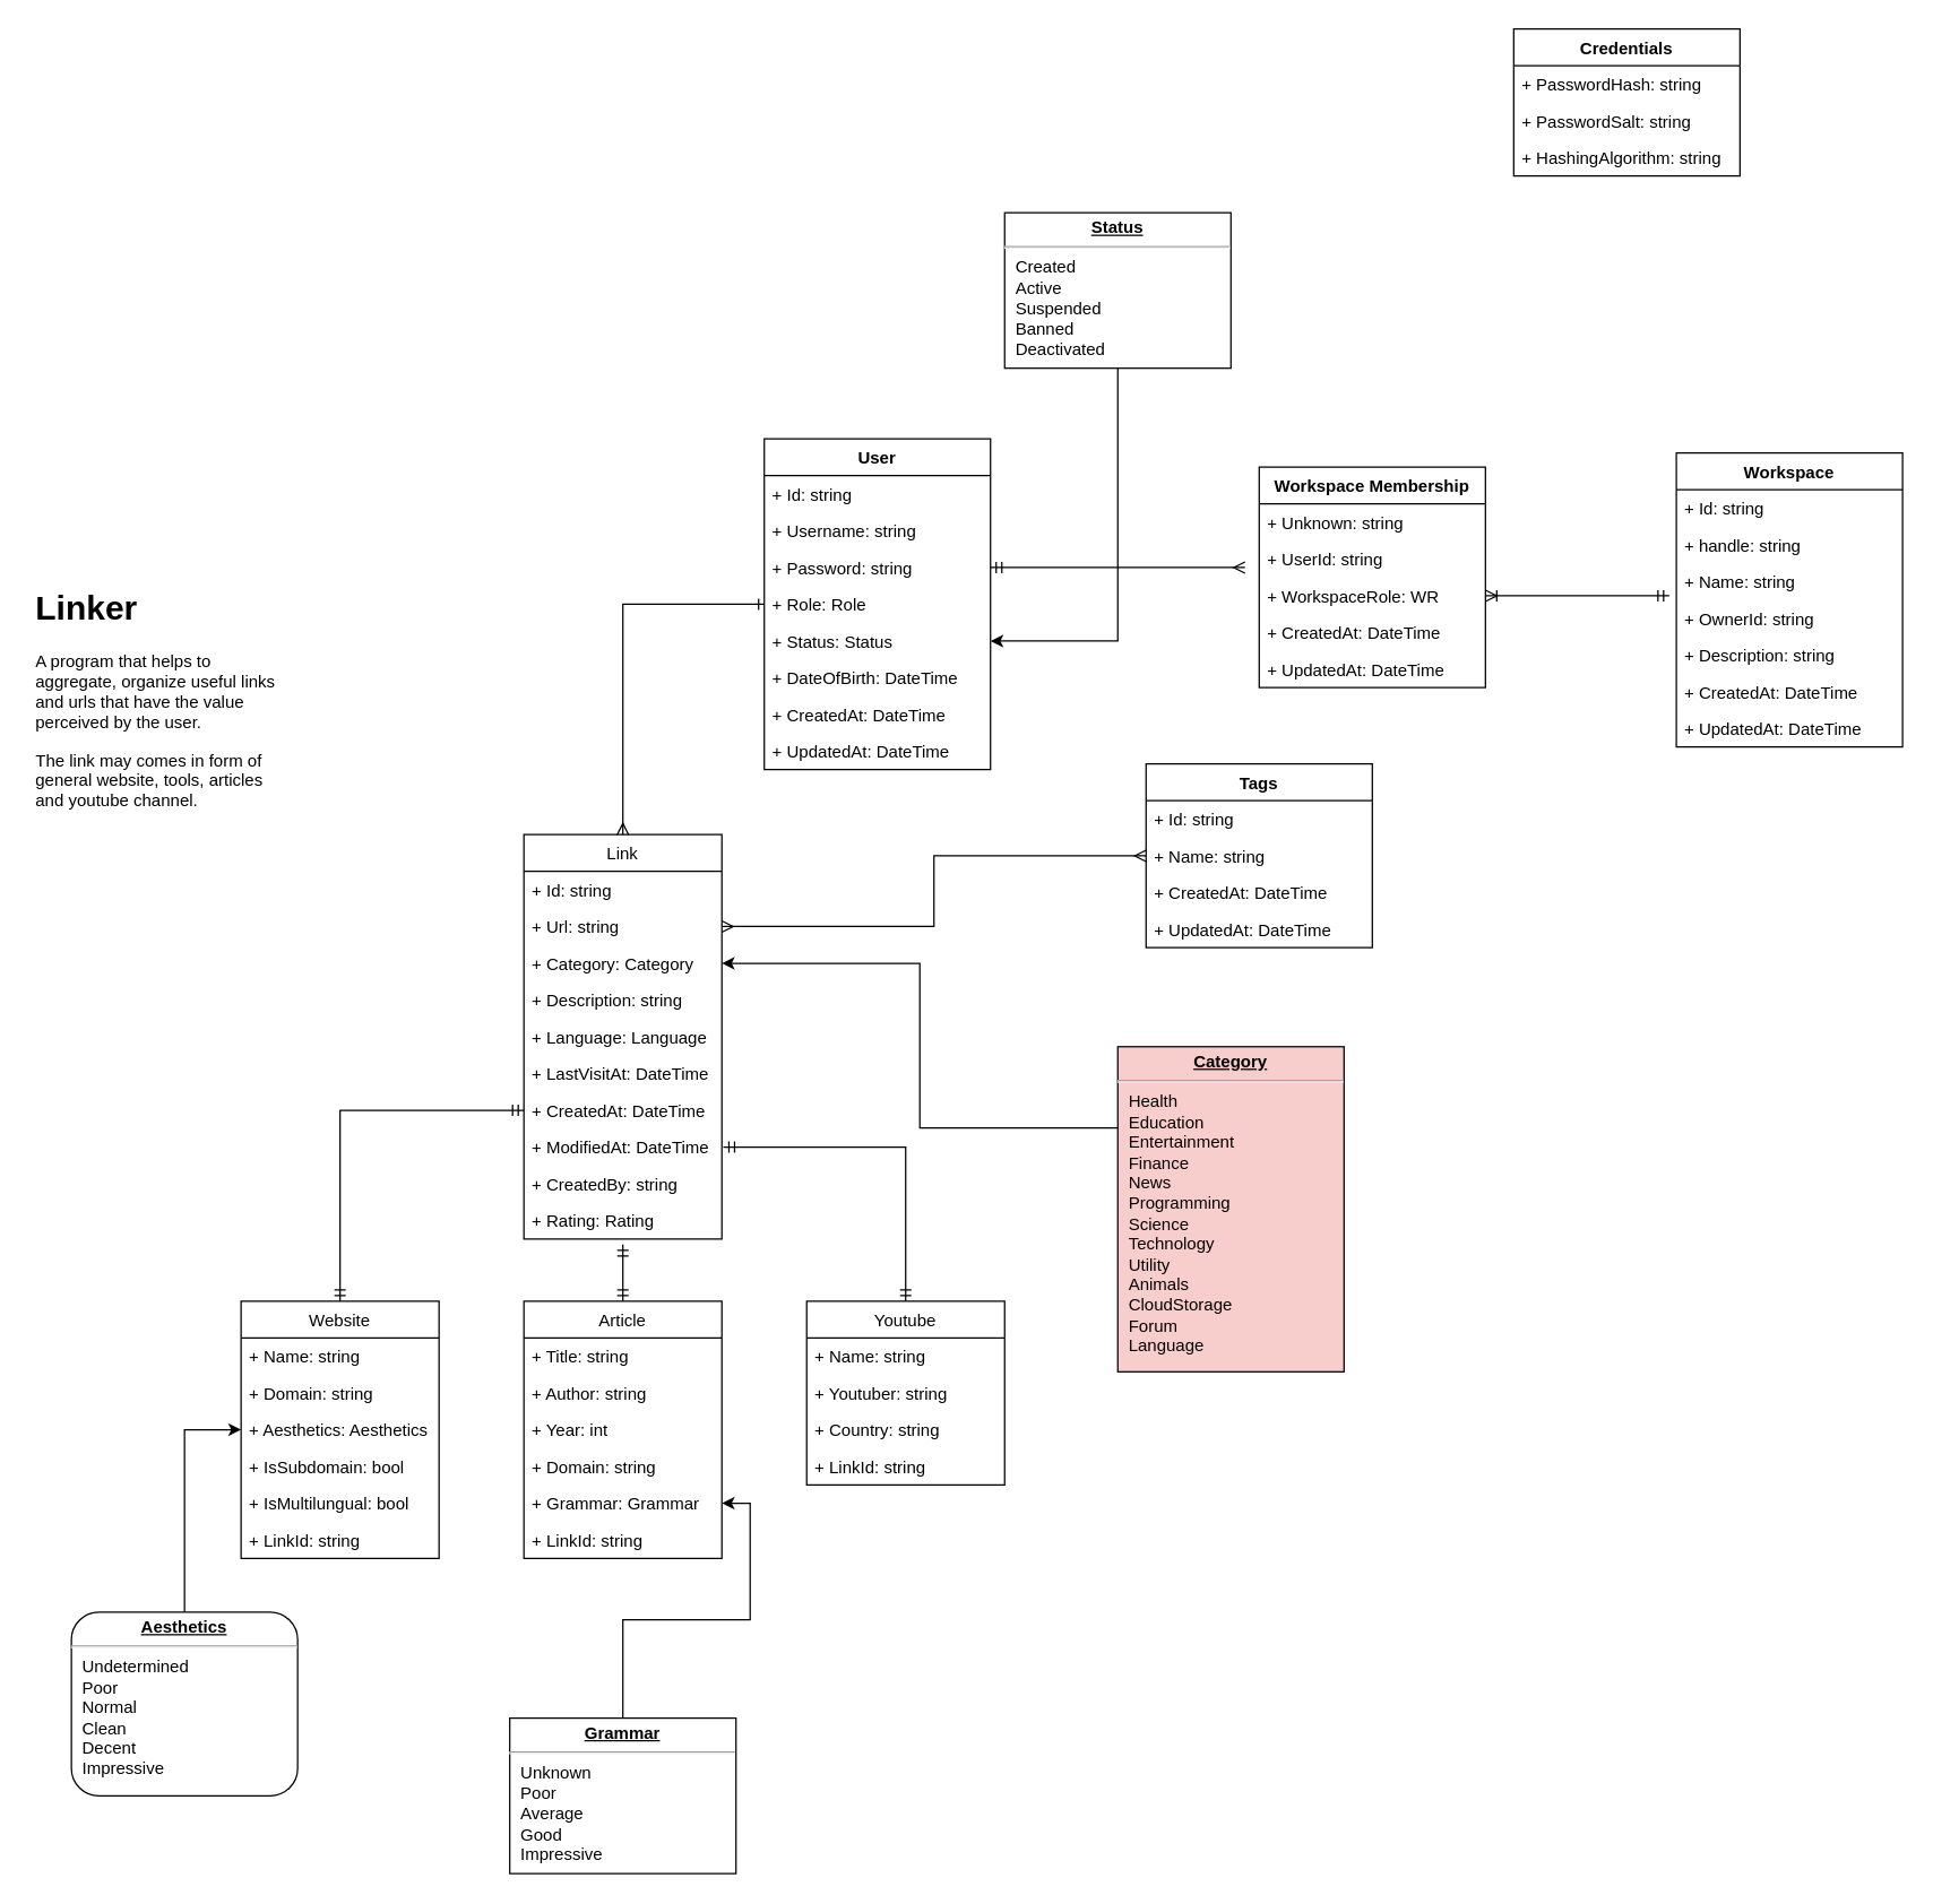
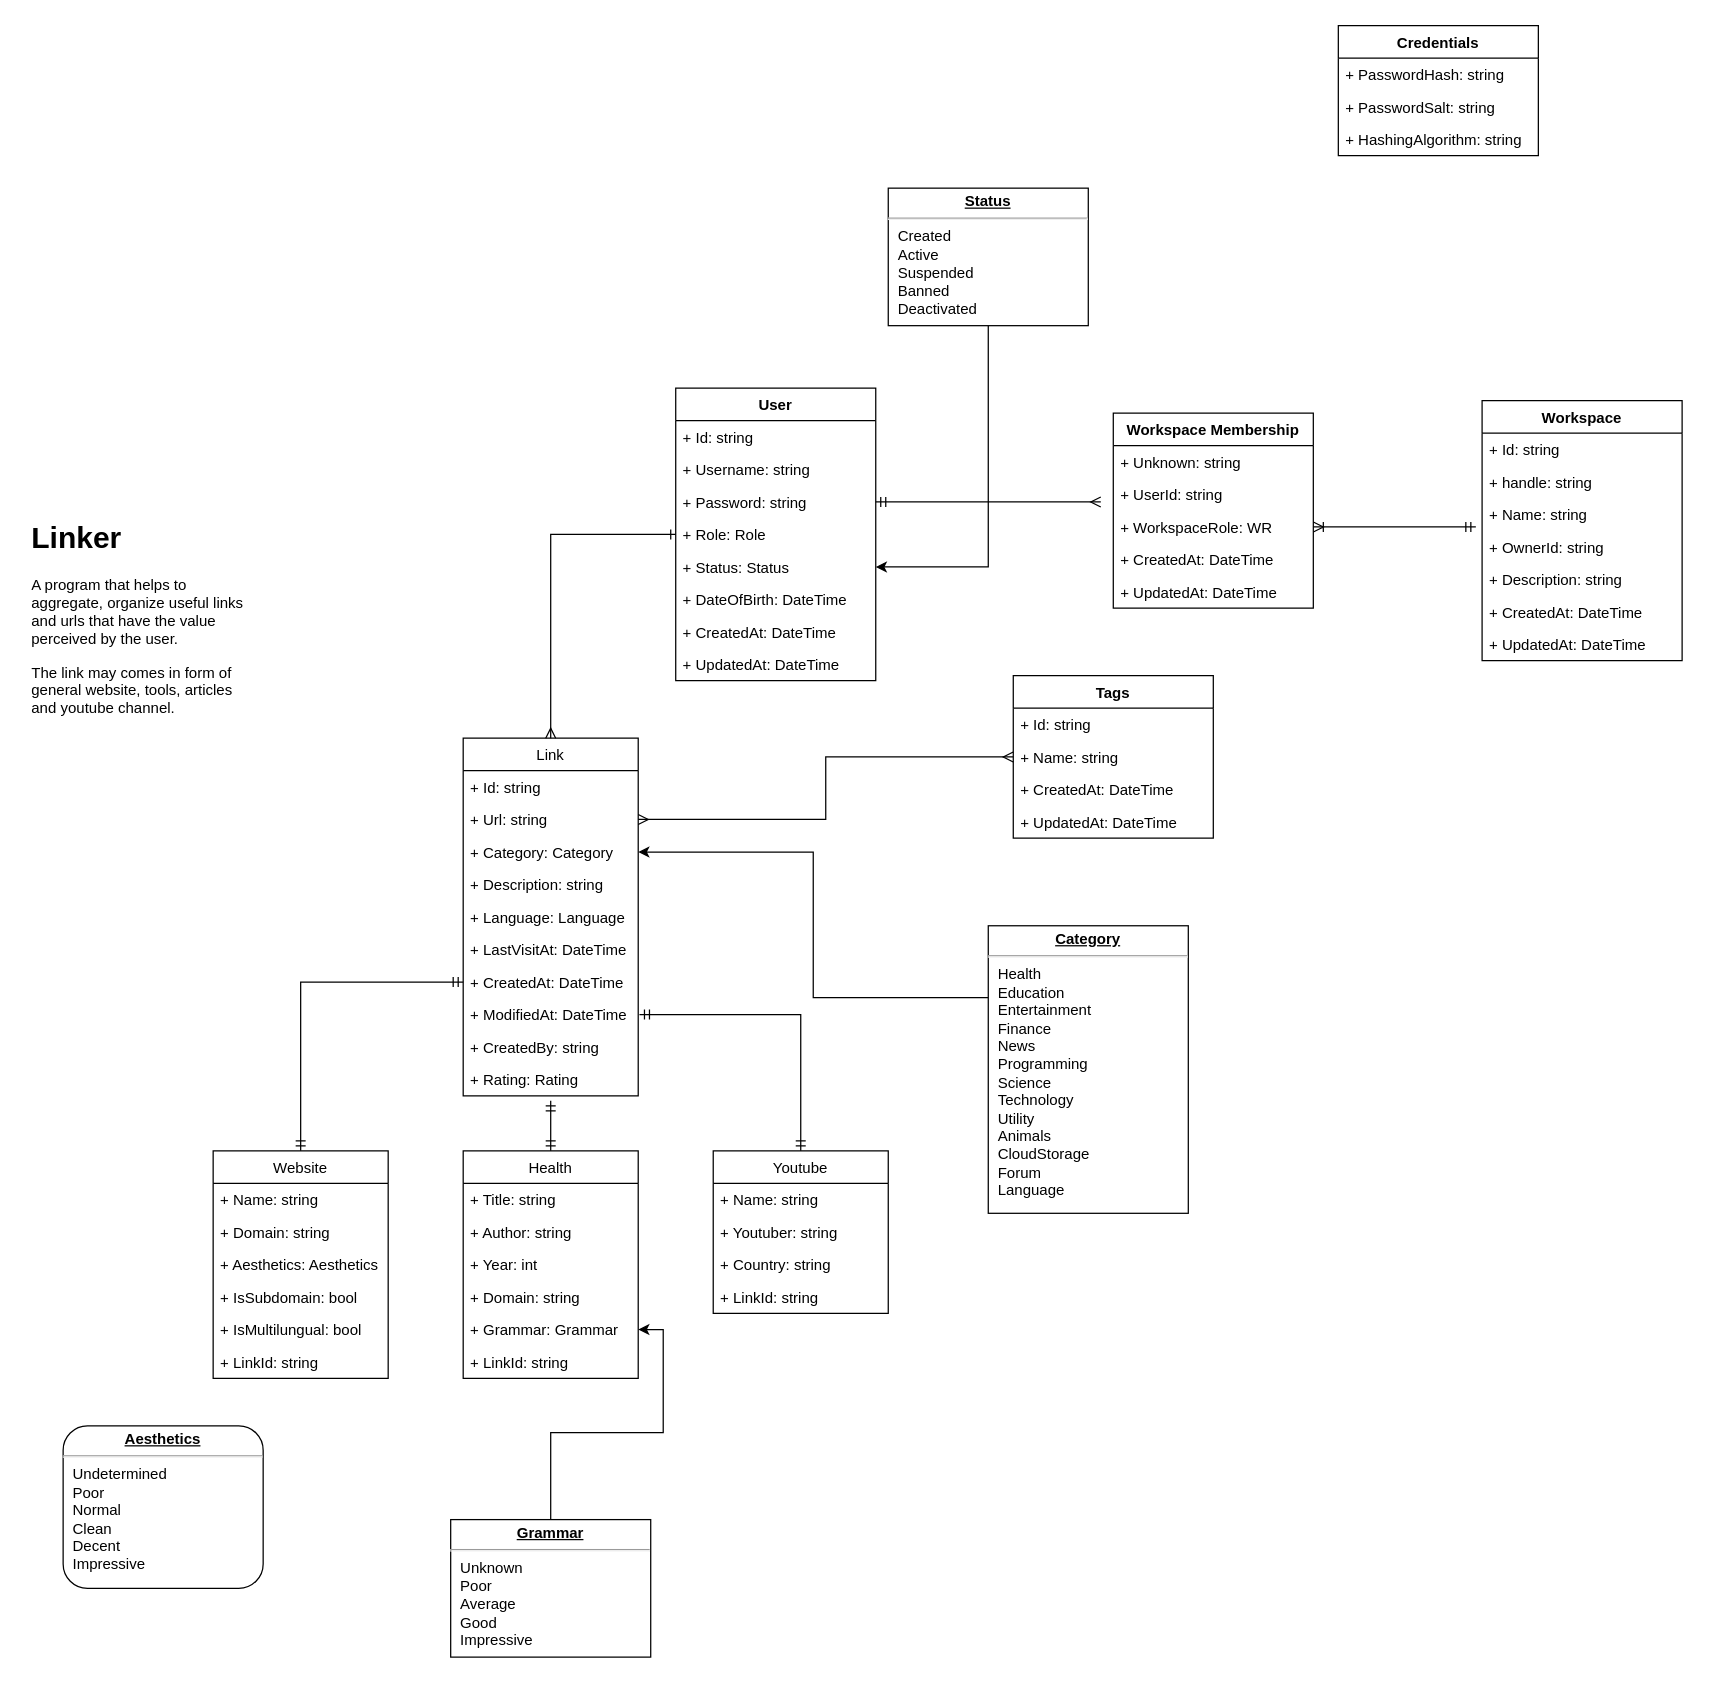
- <mxCell id="14" value="&lt;p style=&quot;margin:0px;margin-top:4px;text-align:center;text-decoration:underline;&quot;&gt;&lt;b&gt;Category&lt;/b&gt;&lt;/p&gt;&lt;hr&gt;&lt;p style=&quot;margin:0px;margin-left:8px;&quot;&gt;Health&lt;/p&gt;&lt;p style=&quot;margin:0px;margin-left:8px;&quot;&gt;Education&lt;/p&gt;&lt;p style=&quot;margin:0px;margin-left:8px;&quot;&gt;Entertainment&lt;/p&gt;&lt;p style=&quot;margin:0px;margin-left:8px;&quot;&gt;Finance&lt;/p&gt;&lt;p style=&quot;margin:0px;margin-left:8px;&quot;&gt;News&lt;/p&gt;&lt;p style=&quot;margin:0px;margin-left:8px;&quot;&gt;Programming&lt;/p&gt;&lt;p style=&quot;margin:0px;margin-left:8px;&quot;&gt;Science&lt;/p&gt;&lt;p style=&quot;margin:0px;margin-left:8px;&quot;&gt;Technology&lt;/p&gt;&lt;p style=&quot;margin:0px;margin-left:8px;&quot;&gt;Utility&lt;/p&gt;&lt;p style=&quot;margin:0px;margin-left:8px;&quot;&gt;Animals&lt;/p&gt;&lt;p style=&quot;margin:0px;margin-left:8px;&quot;&gt;CloudStorage&lt;/p&gt;&lt;p style=&quot;margin:0px;margin-left:8px;&quot;&gt;Forum&lt;/p&gt;&lt;p style=&quot;margin:0px;margin-left:8px;&quot;&gt;Language&lt;/p&gt;" style="verticalAlign=top;align=left;overflow=fill;fontSize=12;fontFamily=Helvetica;html=1;fillColor=#f8cecc;" parent="1" vertex="1"><mxGeometry x="790" y="740" width="160" height="230" as="geometry" /></mxCell>
+ <mxCell id="14" value="&lt;p style=&quot;margin:0px;margin-top:4px;text-align:center;text-decoration:underline;&quot;&gt;&lt;b&gt;Category&lt;/b&gt;&lt;/p&gt;&lt;hr&gt;&lt;p style=&quot;margin:0px;margin-left:8px;&quot;&gt;Health&lt;/p&gt;&lt;p style=&quot;margin:0px;margin-left:8px;&quot;&gt;Education&lt;/p&gt;&lt;p style=&quot;margin:0px;margin-left:8px;&quot;&gt;Entertainment&lt;/p&gt;&lt;p style=&quot;margin:0px;margin-left:8px;&quot;&gt;Finance&lt;/p&gt;&lt;p style=&quot;margin:0px;margin-left:8px;&quot;&gt;News&lt;/p&gt;&lt;p style=&quot;margin:0px;margin-left:8px;&quot;&gt;Programming&lt;/p&gt;&lt;p style=&quot;margin:0px;margin-left:8px;&quot;&gt;Science&lt;/p&gt;&lt;p style=&quot;margin:0px;margin-left:8px;&quot;&gt;Technology&lt;/p&gt;&lt;p style=&quot;margin:0px;margin-left:8px;&quot;&gt;Utility&lt;/p&gt;&lt;p style=&quot;margin:0px;margin-left:8px;&quot;&gt;Animals&lt;/p&gt;&lt;p style=&quot;margin:0px;margin-left:8px;&quot;&gt;CloudStorage&lt;/p&gt;&lt;p style=&quot;margin:0px;margin-left:8px;&quot;&gt;Forum&lt;/p&gt;&lt;p style=&quot;margin:0px;margin-left:8px;&quot;&gt;Language&lt;/p&gt;" style="verticalAlign=top;align=left;overflow=fill;fontSize=12;fontFamily=Helvetica;html=1;" parent="1" vertex="1"><mxGeometry x="790" y="740" width="160" height="230" as="geometry" /></mxCell>
- <mxCell id="27" value="Article" style="swimlane;fontStyle=0;childLayout=stackLayout;horizontal=1;startSize=26;fillColor=none;horizontalStack=0;resizeParent=1;resizeParentMax=0;resizeLast=0;collapsible=1;marginBottom=0;" parent="1" vertex="1"><mxGeometry x="370" y="920" width="140" height="182" as="geometry" /></mxCell>
+ <mxCell id="27" value="Health" style="swimlane;fontStyle=0;childLayout=stackLayout;horizontal=1;startSize=26;fillColor=none;horizontalStack=0;resizeParent=1;resizeParentMax=0;resizeLast=0;collapsible=1;marginBottom=0;" parent="1" vertex="1"><mxGeometry x="370" y="920" width="140" height="182" as="geometry" /></mxCell>
- <mxCell id="24" style="edgeStyle=orthogonalEdgeStyle;rounded=0;orthogonalLoop=1;jettySize=auto;html=1;entryX=0;entryY=0.5;entryDx=0;entryDy=0;" parent="1" source="25" target="19" edge="1"><mxGeometry relative="1" as="geometry" /></mxCell>
